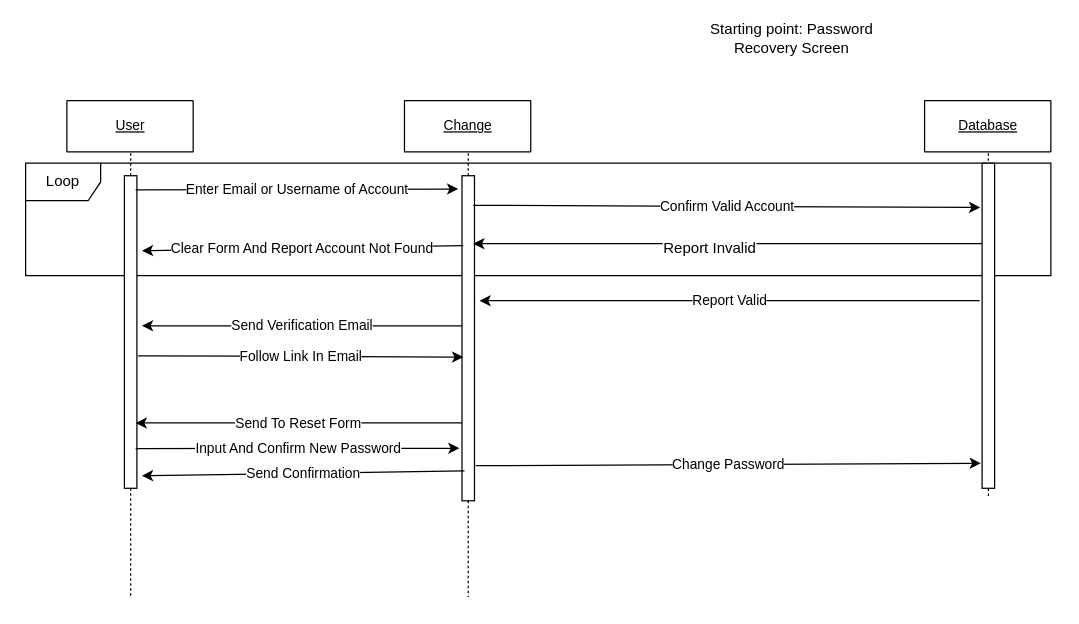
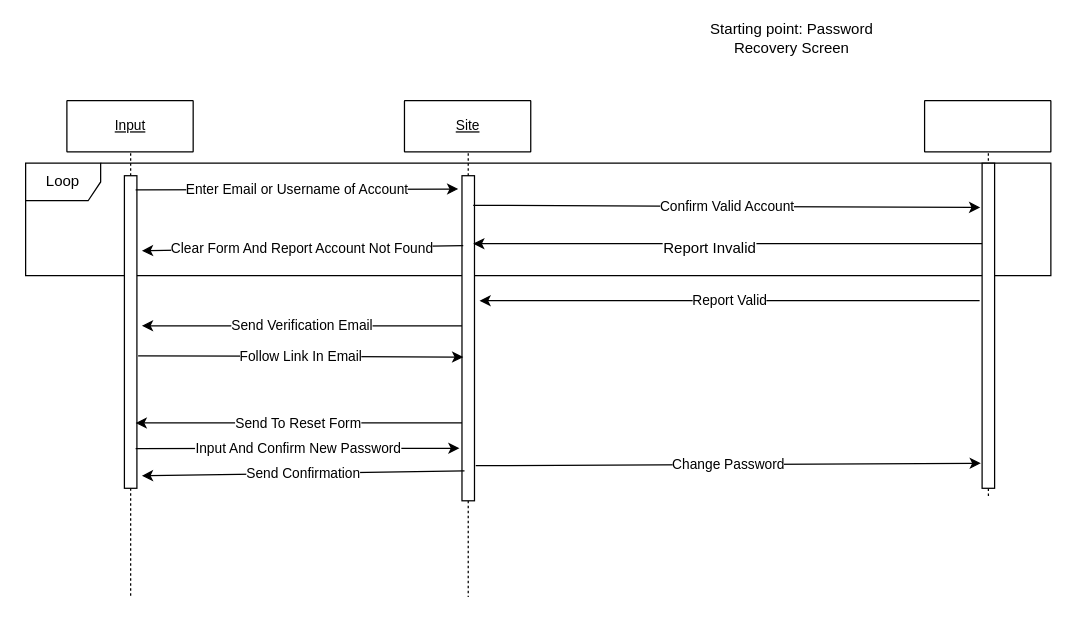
- <mxCell id="5" value="&lt;p style=&quot;align:center;margin-left:0;margin-right:0;margin-top:0px;margin-bottom:0px;text-indent:0;valign:middle;direction:ltr;&quot;&gt;&lt;font style=&quot;font-size:11px;font-family:Arial;color:#000000;direction:ltr;letter-spacing:0px;line-height:100%;opacity:1&quot;&gt;&lt;u&gt;User&lt;/u&gt;&lt;/font&gt;&lt;/p&gt;" style="text;vsdxID=3;fillColor=none;gradientColor=none;strokeColor=none;spacingTop=-3;spacingBottom=-3;spacingLeft=-3;spacingRight=-3;labelBackgroundColor=none;rounded=0;html=1;whiteSpace=wrap;verticalAlign=middle;align=center;;html=1;" parent="3" vertex="1"><mxGeometry y="-0.48" width="101.6" height="41.91" as="geometry" /></mxCell>
+ <mxCell id="5" value="&lt;p style=&quot;align:center;margin-left:0;margin-right:0;margin-top:0px;margin-bottom:0px;text-indent:0;valign:middle;direction:ltr;&quot;&gt;&lt;font style=&quot;font-size:11px;font-family:Arial;color:#000000;direction:ltr;letter-spacing:0px;line-height:100%;opacity:1&quot;&gt;&lt;u&gt;Input&lt;/u&gt;&lt;/font&gt;&lt;/p&gt;" style="text;vsdxID=3;fillColor=none;gradientColor=none;strokeColor=none;spacingTop=-3;spacingBottom=-3;spacingLeft=-3;spacingRight=-3;labelBackgroundColor=none;rounded=0;html=1;whiteSpace=wrap;verticalAlign=middle;align=center;;html=1;" parent="3" vertex="1"><mxGeometry y="-0.48" width="101.6" height="41.91" as="geometry" /></mxCell>
- <mxCell id="8" value="&lt;p style=&quot;align:center;margin-left:0;margin-right:0;margin-top:0px;margin-bottom:0px;text-indent:0;valign:middle;direction:ltr;&quot;&gt;&lt;font style=&quot;font-size:11px;font-family:Arial;color:#000000;direction:ltr;letter-spacing:0px;line-height:100%;opacity:1&quot;&gt;&lt;u&gt;Change&lt;/u&gt;&lt;/font&gt;&lt;/p&gt;" style="text;vsdxID=5;fillColor=none;gradientColor=none;strokeColor=none;spacingTop=-3;spacingBottom=-3;spacingLeft=-3;spacingRight=-3;labelBackgroundColor=none;rounded=0;html=1;whiteSpace=wrap;verticalAlign=middle;align=center;;html=1;" parent="6" vertex="1"><mxGeometry y="-0.48" width="101.6" height="41.91" as="geometry" /></mxCell>
+ <mxCell id="8" value="&lt;p style=&quot;align:center;margin-left:0;margin-right:0;margin-top:0px;margin-bottom:0px;text-indent:0;valign:middle;direction:ltr;&quot;&gt;&lt;font style=&quot;font-size:11px;font-family:Arial;color:#000000;direction:ltr;letter-spacing:0px;line-height:100%;opacity:1&quot;&gt;&lt;u&gt;Site&lt;/u&gt;&lt;/font&gt;&lt;/p&gt;" style="text;vsdxID=5;fillColor=none;gradientColor=none;strokeColor=none;spacingTop=-3;spacingBottom=-3;spacingLeft=-3;spacingRight=-3;labelBackgroundColor=none;rounded=0;html=1;whiteSpace=wrap;verticalAlign=middle;align=center;;html=1;" parent="6" vertex="1"><mxGeometry y="-0.48" width="101.6" height="41.91" as="geometry" /></mxCell>
- <mxCell id="11" value="&lt;p style=&quot;align:center;margin-left:0;margin-right:0;margin-top:0px;margin-bottom:0px;text-indent:0;valign:middle;direction:ltr;&quot;&gt;&lt;font style=&quot;font-size:11px;font-family:Arial;color:#000000;direction:ltr;letter-spacing:0px;line-height:100%;opacity:1&quot;&gt;&lt;u&gt;Database&lt;/u&gt;&lt;/font&gt;&lt;/p&gt;" style="text;vsdxID=7;fillColor=none;gradientColor=none;strokeColor=none;spacingTop=-3;spacingBottom=-3;spacingLeft=-3;spacingRight=-3;labelBackgroundColor=none;rounded=0;html=1;whiteSpace=wrap;verticalAlign=middle;align=center;;html=1;" parent="9" vertex="1"><mxGeometry y="-0.48" width="101.6" height="41.91" as="geometry" /></mxCell>
